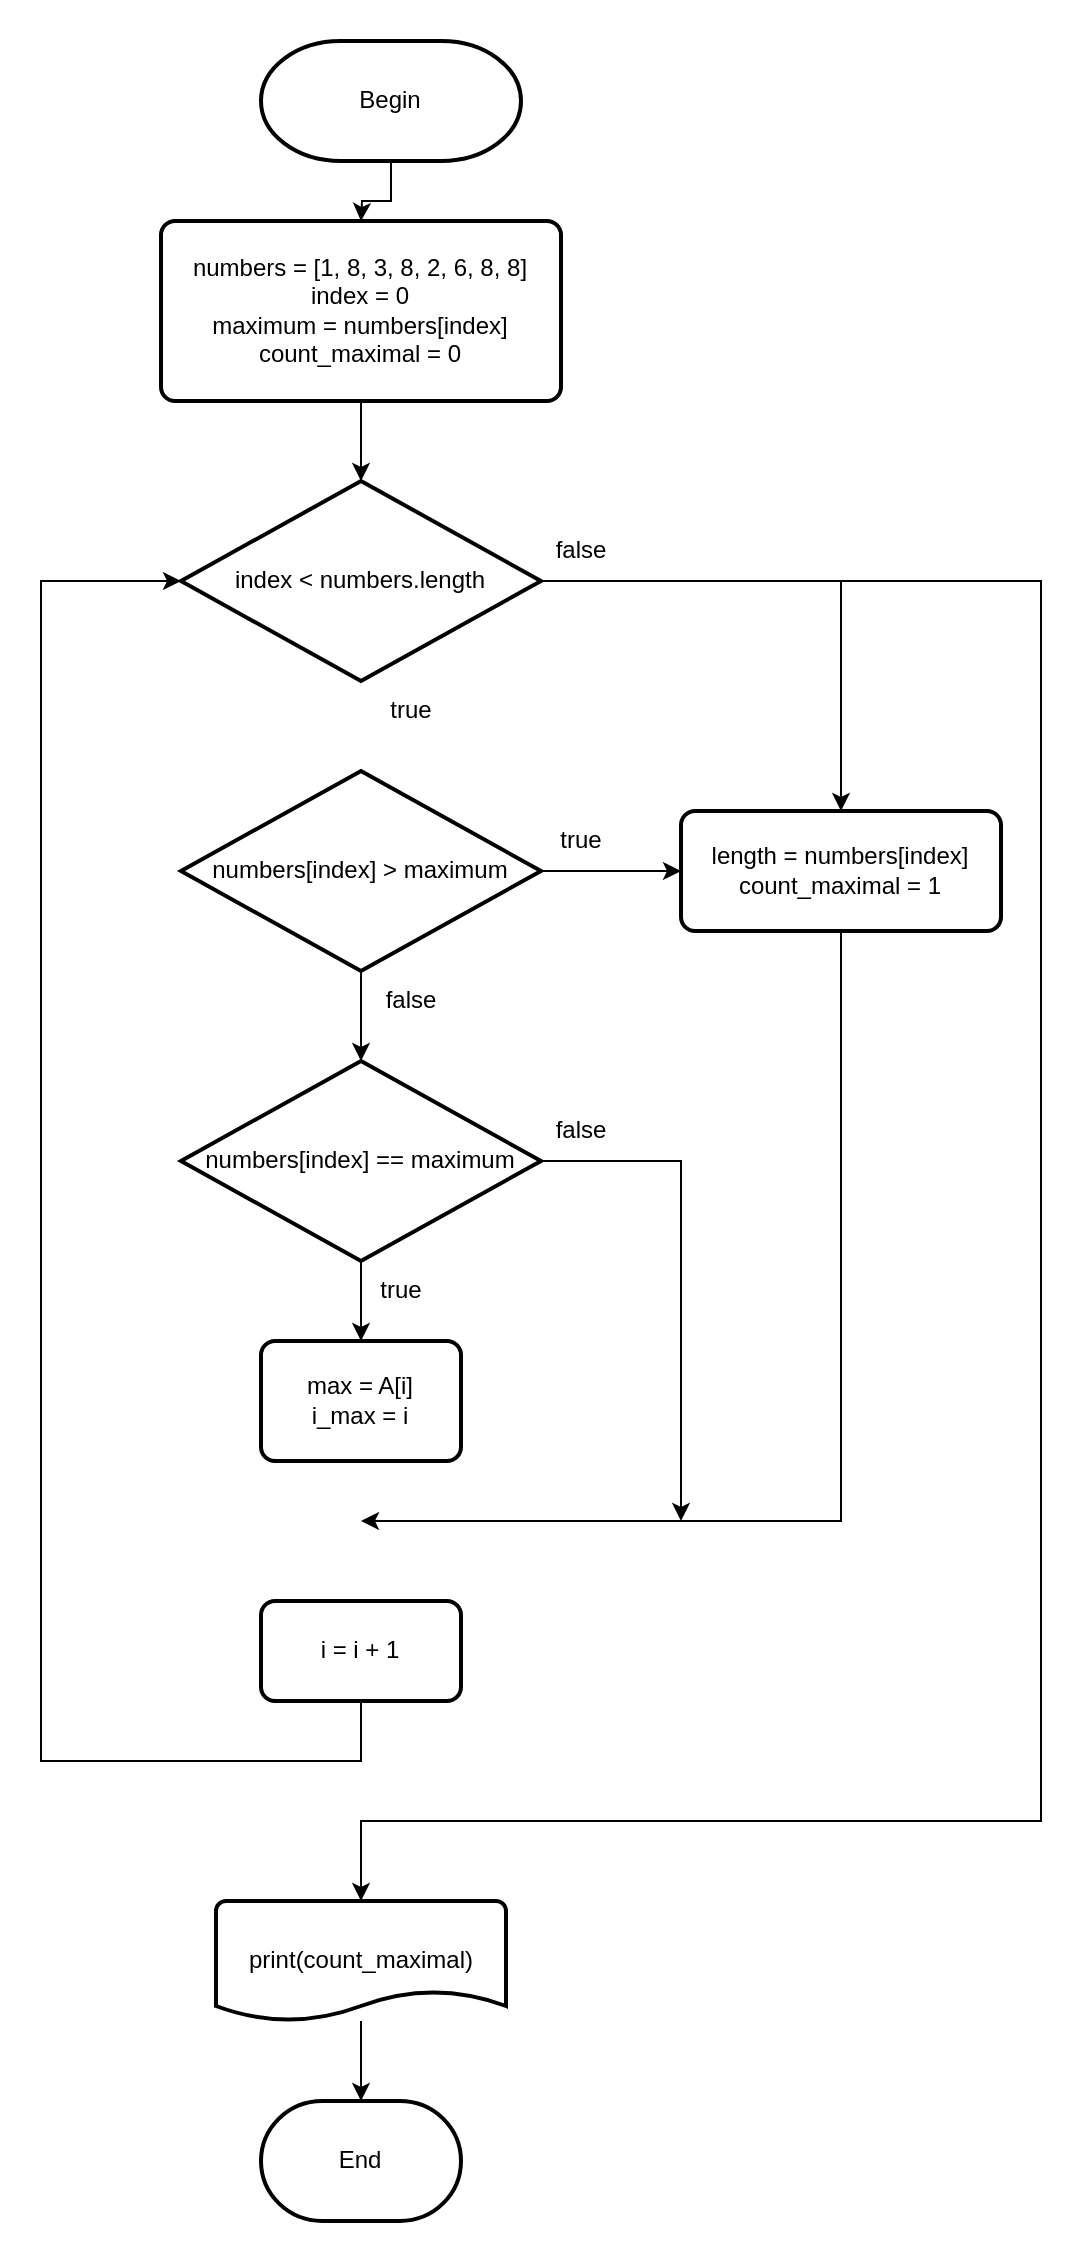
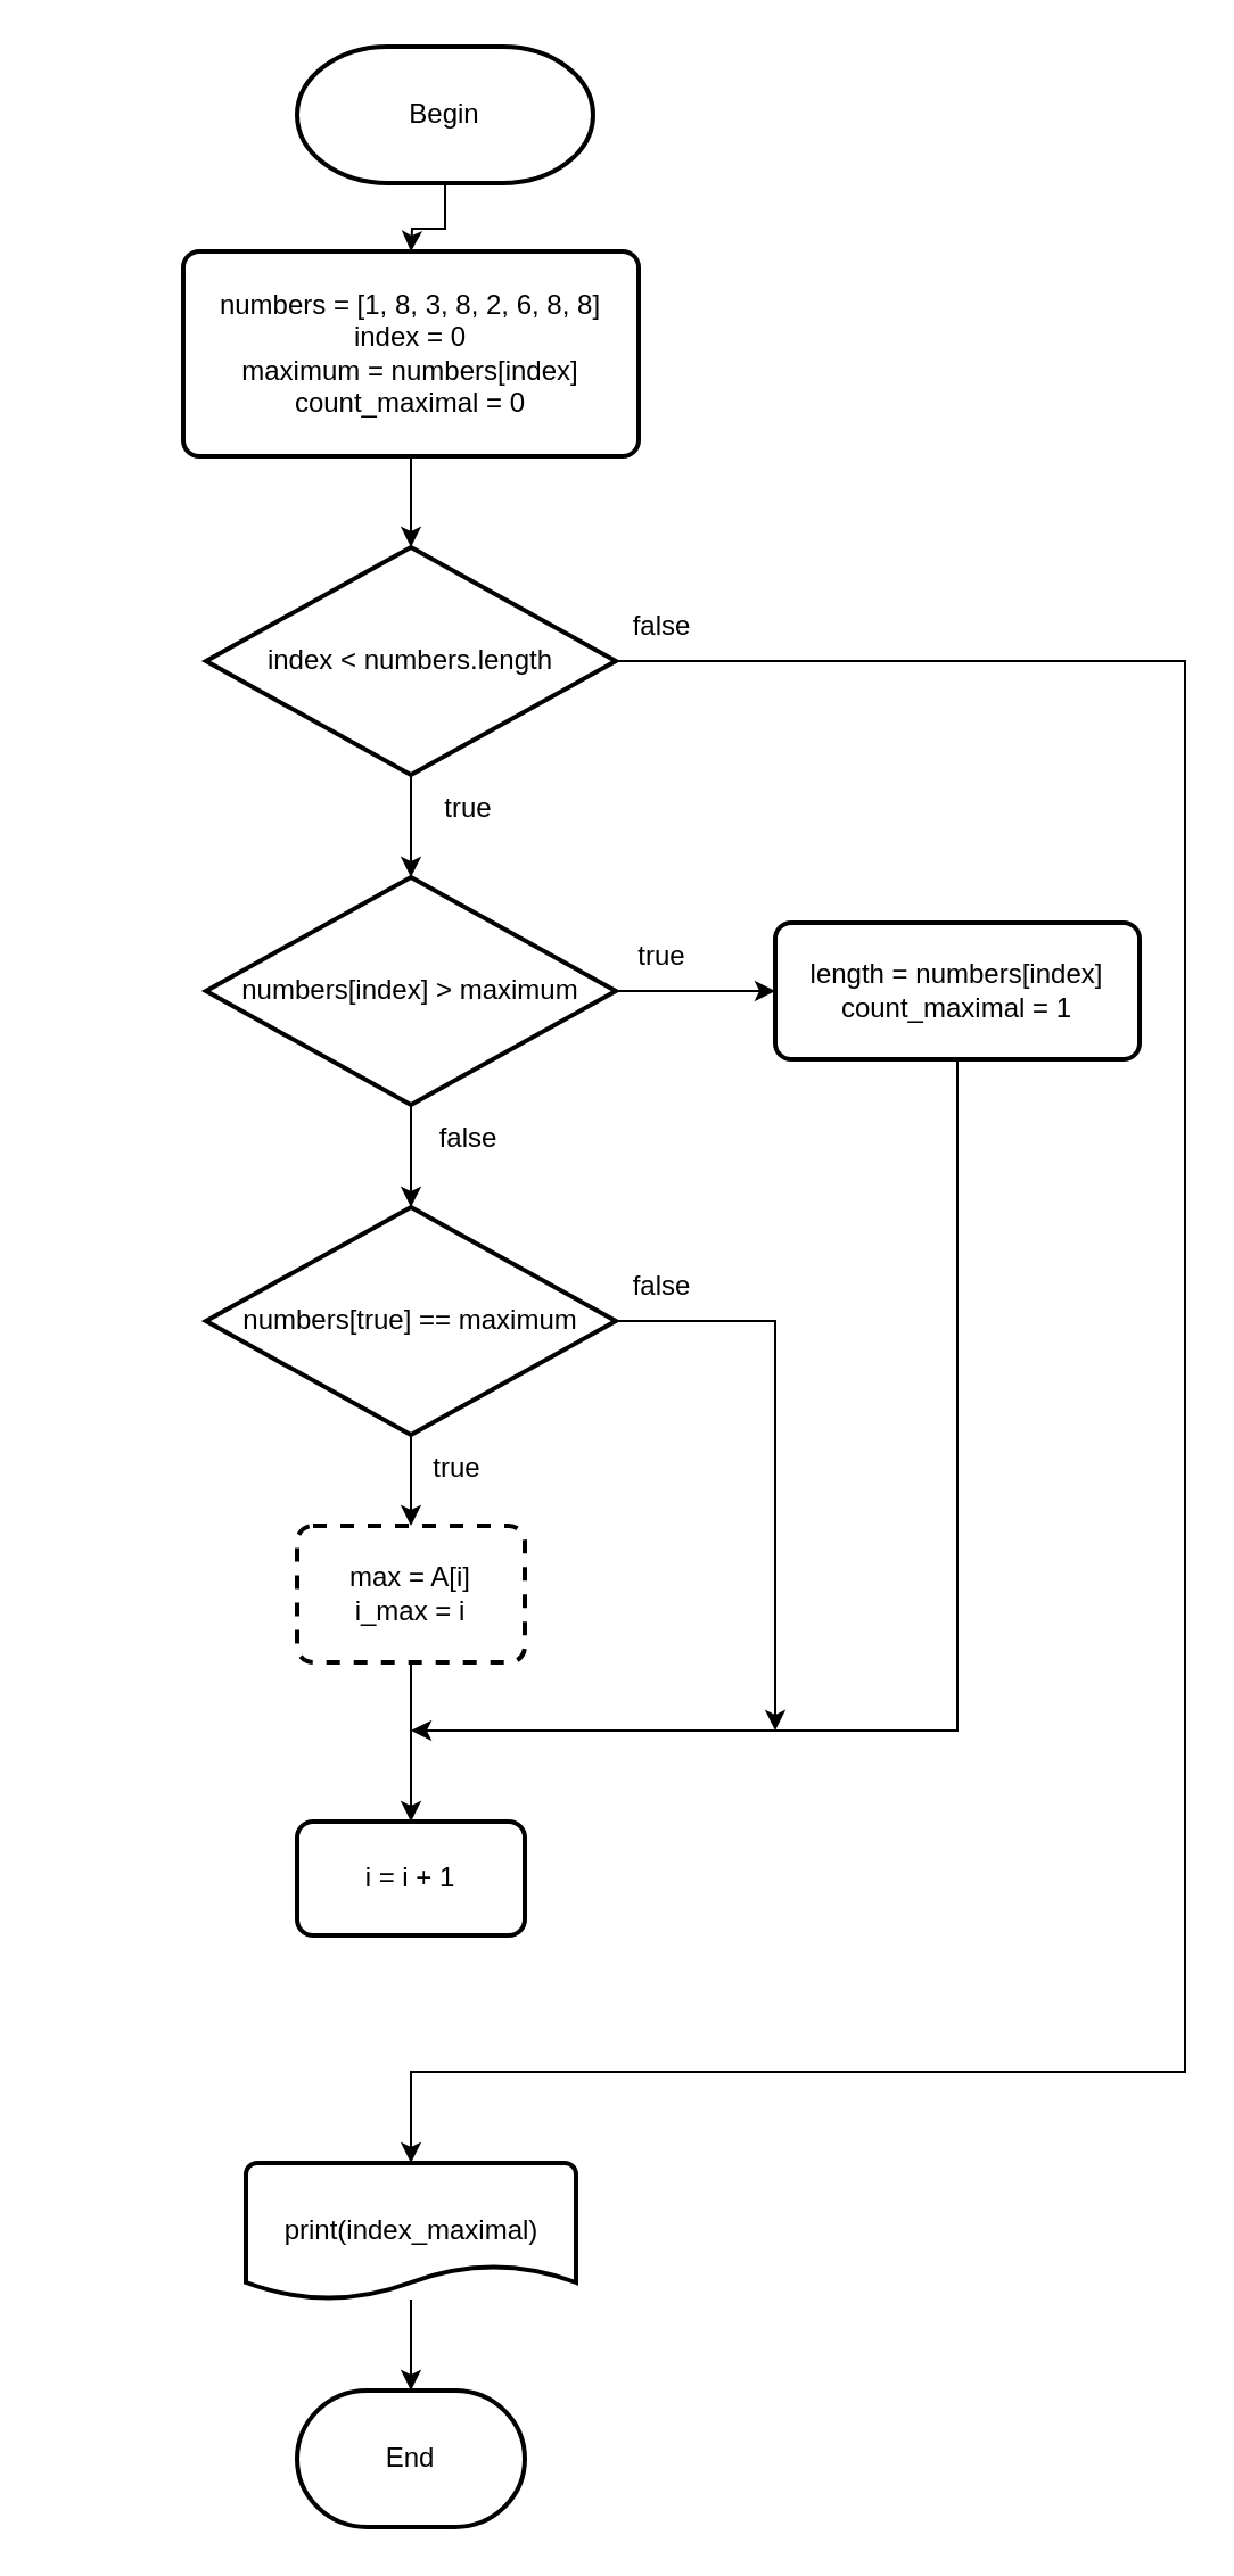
- <mxCell id="7" style="edgeStyle=orthogonalEdgeStyle;rounded=0;orthogonalLoop=1;jettySize=auto;html=1;" edge="1" parent="1" source="8" target="16"><mxGeometry relative="1" as="geometry" /></mxCell>
+ <mxCell id="7" style="edgeStyle=orthogonalEdgeStyle;rounded=0;orthogonalLoop=1;jettySize=auto;html=1;entryX=0.5;entryY=0;entryDx=0;entryDy=0;entryPerimeter=0;" edge="1" parent="1" source="8" target="11"><mxGeometry relative="1" as="geometry" /></mxCell>
- <mxCell id="14" value="numbers[index] == maximum" style="strokeWidth=2;html=1;shape=mxgraph.flowchart.decision;whiteSpace=wrap;" vertex="1" parent="1"><mxGeometry x="90" y="530" width="180" height="100" as="geometry" /></mxCell>
+ <mxCell id="14" value="numbers[true] == maximum" style="strokeWidth=2;html=1;shape=mxgraph.flowchart.decision;whiteSpace=wrap;" vertex="1" parent="1"><mxGeometry x="90" y="530" width="180" height="100" as="geometry" /></mxCell>
- <mxCell id="19" style="edgeStyle=orthogonalEdgeStyle;rounded=0;orthogonalLoop=1;jettySize=auto;html=1;entryX=0;entryY=0.5;entryDx=0;entryDy=0;entryPerimeter=0;" edge="1" parent="1" source="20" target="8"><mxGeometry relative="1" as="geometry"><Array as="points"><mxPoint x="180" y="880" /><mxPoint x="20" y="880" /><mxPoint x="20" y="290" /></Array></mxGeometry></mxCell>
- <mxCell id="18" value="max = A[i]&lt;br&gt;i_max = i" style="rounded=1;whiteSpace=wrap;html=1;absoluteArcSize=1;arcSize=14;strokeWidth=2;" vertex="1" parent="1"><mxGeometry x="130" y="670" width="100" height="60" as="geometry" /></mxCell>
+ <mxCell id="18" value="max = A[i]&lt;br&gt;i_max = i" style="rounded=1;whiteSpace=wrap;html=1;absoluteArcSize=1;arcSize=14;strokeWidth=2;dashed=1;" vertex="1" parent="1"><mxGeometry x="130" y="670" width="100" height="60" as="geometry" /></mxCell>
+ <mxCell id="17" style="edgeStyle=orthogonalEdgeStyle;rounded=0;orthogonalLoop=1;jettySize=auto;html=1;entryX=0.5;entryY=0;entryDx=0;entryDy=0;" edge="1" parent="1" source="18" target="20"><mxGeometry relative="1" as="geometry" /></mxCell>
- <mxCell id="22" value="print(count_maximal)" style="strokeWidth=2;html=1;shape=mxgraph.flowchart.document2;whiteSpace=wrap;size=0.25;" vertex="1" parent="1"><mxGeometry x="107.5" y="950" width="145" height="60" as="geometry" /></mxCell>
+ <mxCell id="22" value="print(index_maximal)" style="strokeWidth=2;html=1;shape=mxgraph.flowchart.document2;whiteSpace=wrap;size=0.25;" vertex="1" parent="1"><mxGeometry x="107.5" y="950" width="145" height="60" as="geometry" /></mxCell>
